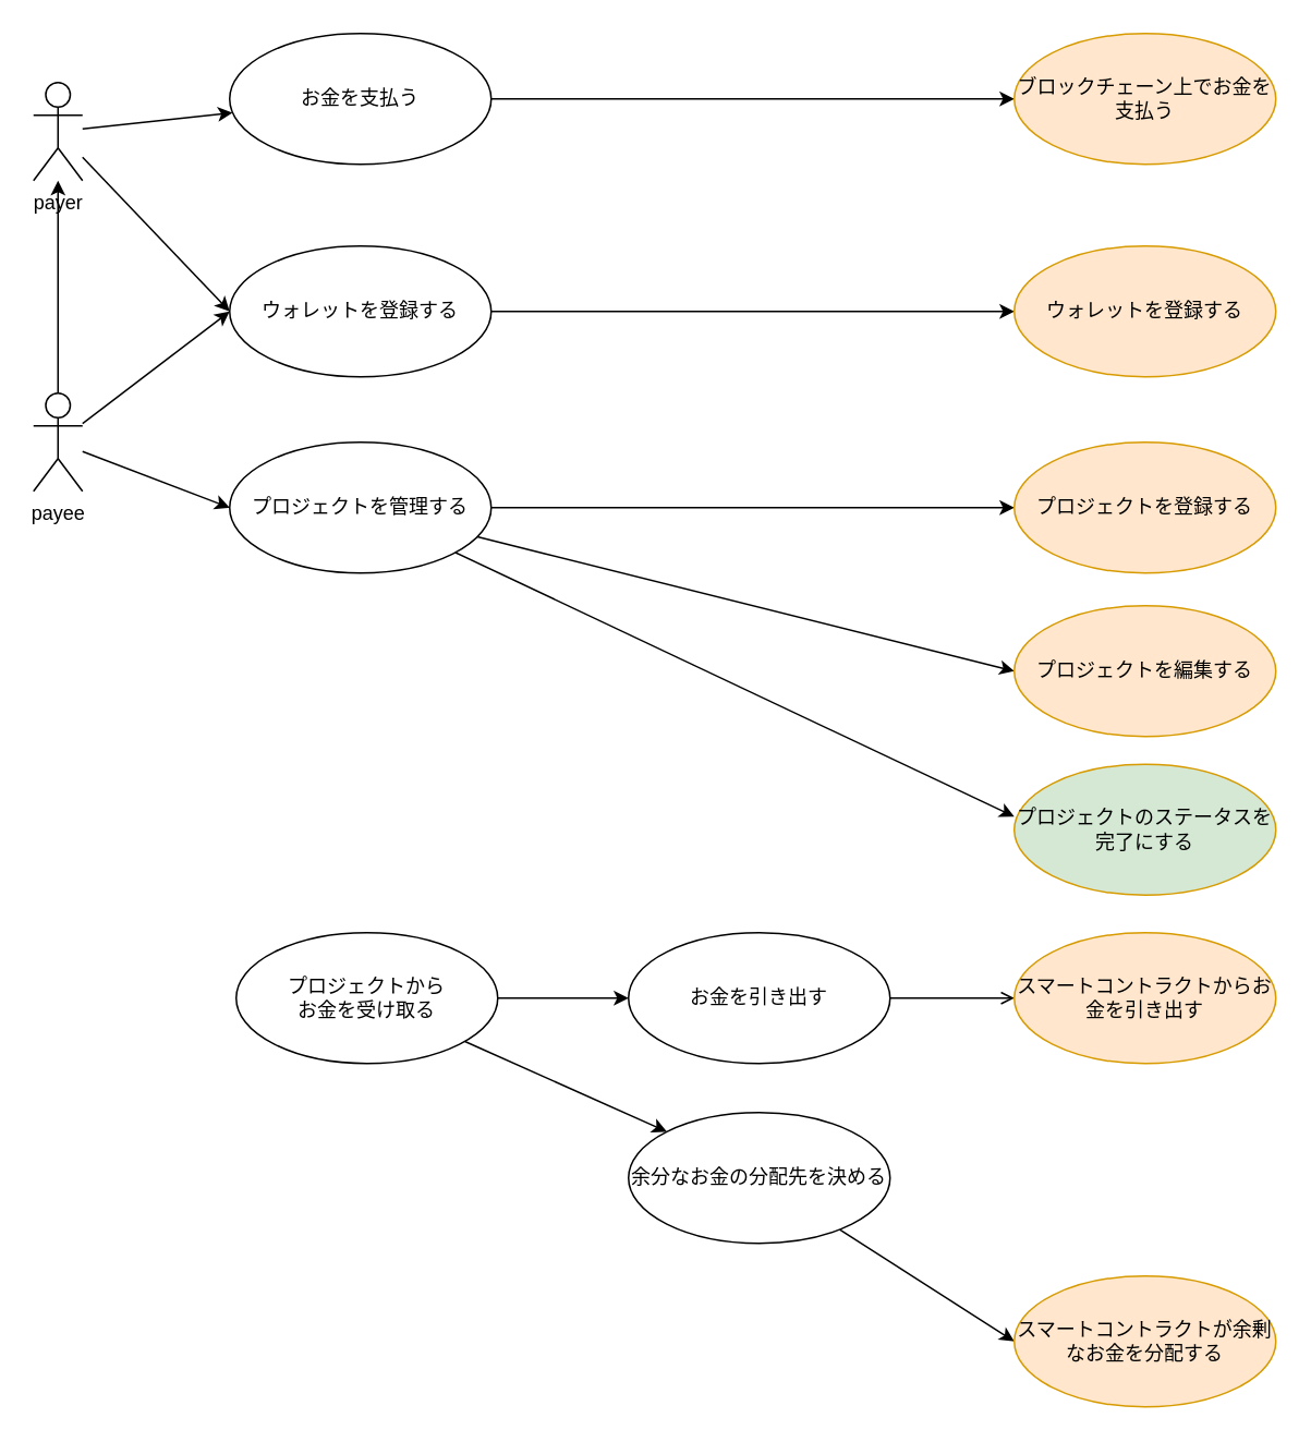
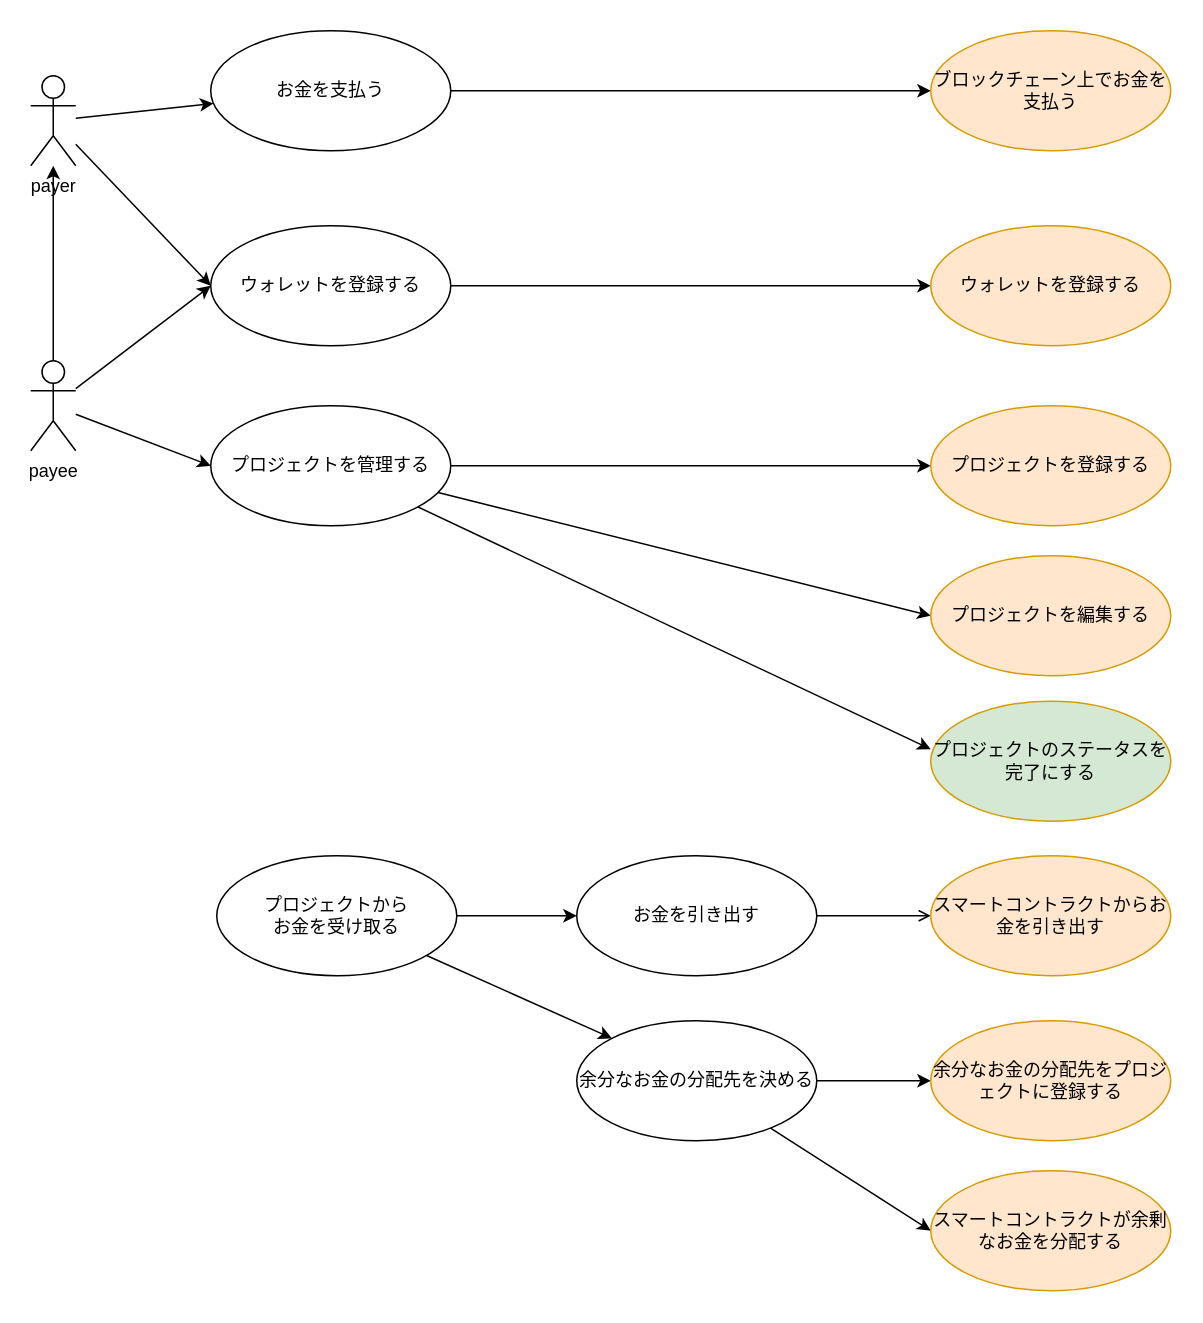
+ <mxCell id="18" style="edgeStyle=none;html=1;" edge="1" parent="1" source="20" target="31"><mxGeometry relative="1" as="geometry" /></mxCell>
+ <mxCell id="31" value="余分なお金の分配先をプロジェクトに登録する" style="ellipse;whiteSpace=wrap;html=1;fillColor=#ffe6cc;strokeColor=#d79b00;" vertex="1" parent="1"><mxGeometry x="620" y="680" width="160" height="80" as="geometry" /></mxCell>
